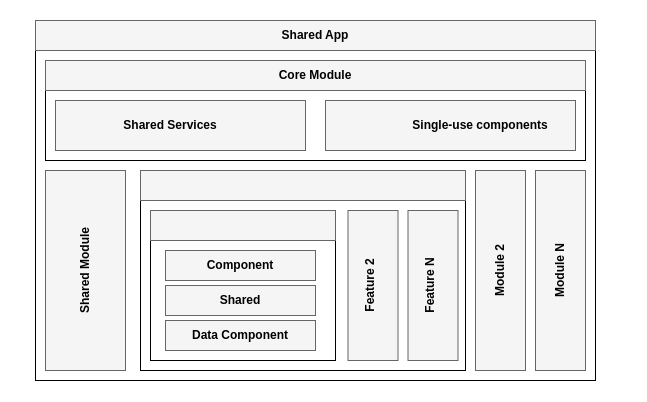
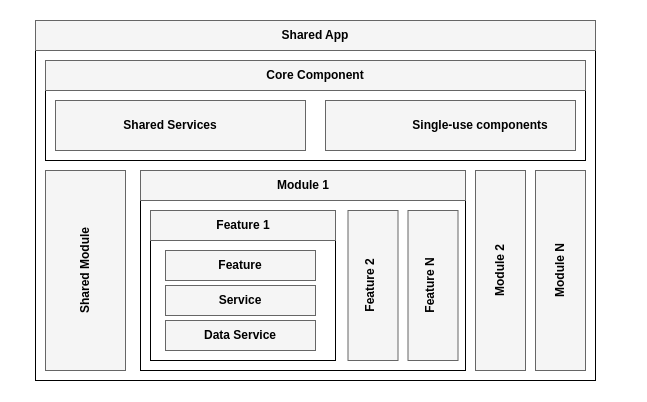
- <mxCell id="13" value="&lt;b&gt;Core Module&lt;/b&gt;" style="text;html=1;strokeColor=none;fillColor=none;align=center;verticalAlign=middle;whiteSpace=wrap;rounded=0;" vertex="1" parent="1"><mxGeometry x="250" y="60" width="130" height="30" as="geometry" /></mxCell>
+ <mxCell id="13" value="&lt;b&gt;Core Component&lt;/b&gt;" style="text;html=1;strokeColor=none;fillColor=none;align=center;verticalAlign=middle;whiteSpace=wrap;rounded=0;" vertex="1" parent="1"><mxGeometry x="250" y="60" width="130" height="30" as="geometry" /></mxCell>
+ <mxCell id="18" value="&lt;b&gt;Module 1&lt;/b&gt;" style="text;html=1;strokeColor=none;fillColor=none;align=center;verticalAlign=middle;whiteSpace=wrap;rounded=0;" vertex="1" parent="1"><mxGeometry x="237.5" y="170" width="130" height="30" as="geometry" /></mxCell>
+ <mxCell id="23" value="&lt;b&gt;Feature 1&lt;/b&gt;" style="text;html=1;strokeColor=none;fillColor=none;align=center;verticalAlign=middle;whiteSpace=wrap;rounded=0;" vertex="1" parent="1"><mxGeometry x="177.5" y="210" width="130" height="30" as="geometry" /></mxCell>
- <mxCell id="29" value="&lt;b&gt;Component&lt;/b&gt;" style="text;html=1;strokeColor=none;fillColor=none;align=center;verticalAlign=middle;whiteSpace=wrap;rounded=0;" vertex="1" parent="1"><mxGeometry x="175" y="250" width="130" height="30" as="geometry" /></mxCell>
+ <mxCell id="29" value="&lt;b&gt;Feature&lt;/b&gt;" style="text;html=1;strokeColor=none;fillColor=none;align=center;verticalAlign=middle;whiteSpace=wrap;rounded=0;" vertex="1" parent="1"><mxGeometry x="175" y="250" width="130" height="30" as="geometry" /></mxCell>
- <mxCell id="26" value="&lt;b&gt;Shared&lt;/b&gt;" style="text;html=1;strokeColor=none;fillColor=none;align=center;verticalAlign=middle;whiteSpace=wrap;rounded=0;" vertex="1" parent="1"><mxGeometry x="175" y="285" width="130" height="30" as="geometry" /></mxCell>
+ <mxCell id="26" value="&lt;b&gt;Service&lt;/b&gt;" style="text;html=1;strokeColor=none;fillColor=none;align=center;verticalAlign=middle;whiteSpace=wrap;rounded=0;" vertex="1" parent="1"><mxGeometry x="175" y="285" width="130" height="30" as="geometry" /></mxCell>
- <mxCell id="27" value="&lt;b&gt;Data Component&lt;/b&gt;" style="text;html=1;strokeColor=none;fillColor=none;align=center;verticalAlign=middle;whiteSpace=wrap;rounded=0;" vertex="1" parent="1"><mxGeometry x="175" y="320" width="130" height="30" as="geometry" /></mxCell>
+ <mxCell id="27" value="&lt;b&gt;Data Service&lt;/b&gt;" style="text;html=1;strokeColor=none;fillColor=none;align=center;verticalAlign=middle;whiteSpace=wrap;rounded=0;" vertex="1" parent="1"><mxGeometry x="175" y="320" width="130" height="30" as="geometry" /></mxCell>
